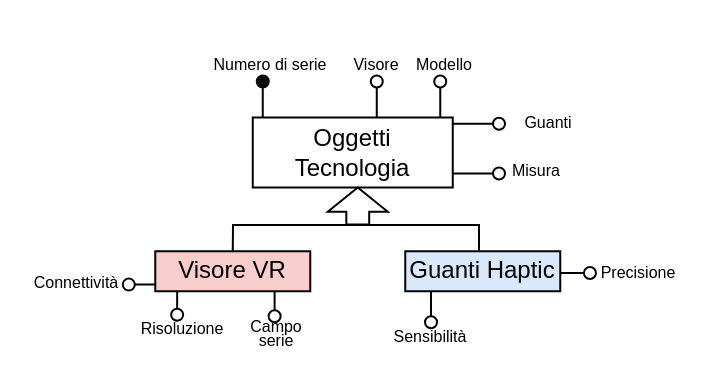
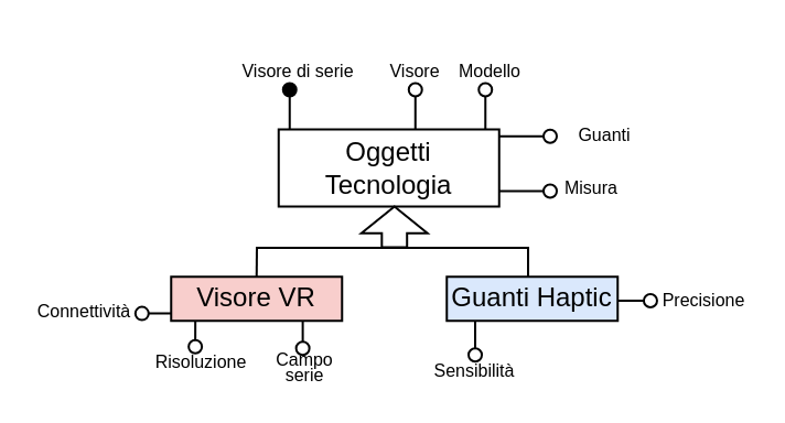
- <mxCell id="11" value="&lt;font style=&quot;font-size: 8px;&quot;&gt;Numero di serie&lt;/font&gt;" style="text;html=1;align=center;verticalAlign=middle;whiteSpace=wrap;rounded=1;strokeColor=none;glass=0;" vertex="1" parent="1"><mxGeometry x="101.51" y="27.01" width="65.62" height="7.5" as="geometry" /></mxCell>
+ <mxCell id="11" value="&lt;font style=&quot;font-size: 8px;&quot;&gt;Visore di serie&lt;/font&gt;" style="text;html=1;align=center;verticalAlign=middle;whiteSpace=wrap;rounded=1;strokeColor=none;glass=0;" vertex="1" parent="1"><mxGeometry x="101.51" y="27.01" width="65.62" height="7.5" as="geometry" /></mxCell>
